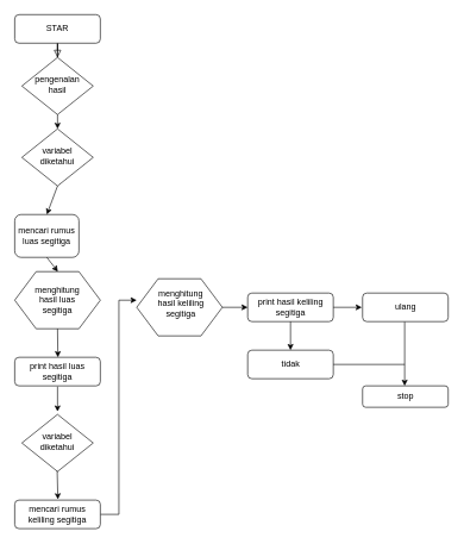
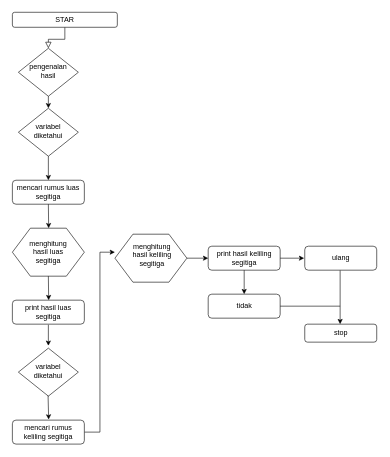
- <mxCell id="3" value="STAR" style="rounded=1;whiteSpace=wrap;html=1;fontSize=12;glass=0;strokeWidth=1;shadow=0;" parent="1" vertex="1"><mxGeometry x="20" y="20" width="120" height="40" as="geometry" /></mxCell>
+ <mxCell id="3" value="STAR" style="rounded=1;whiteSpace=wrap;html=1;fontSize=12;glass=0;strokeWidth=1;shadow=0;" parent="1" vertex="1"><mxGeometry x="20" y="20" width="175" height="25" as="geometry" /></mxCell>
- <mxCell id="6" value="mencari rumus luas segitiga" style="rounded=1;whiteSpace=wrap;html=1;fontSize=12;glass=0;strokeWidth=1;shadow=0;" parent="1" vertex="1"><mxGeometry x="20" y="300" width="90" height="60" as="geometry" /></mxCell>
+ <mxCell id="6" value="mencari rumus luas segitiga" style="rounded=1;whiteSpace=wrap;html=1;fontSize=12;glass=0;strokeWidth=1;shadow=0;" parent="1" vertex="1"><mxGeometry x="20" y="300" width="120" height="40" as="geometry" /></mxCell>
